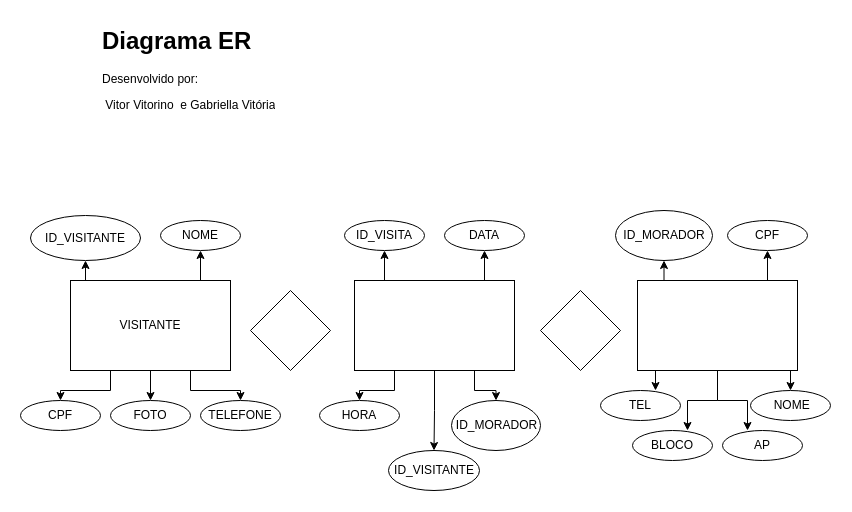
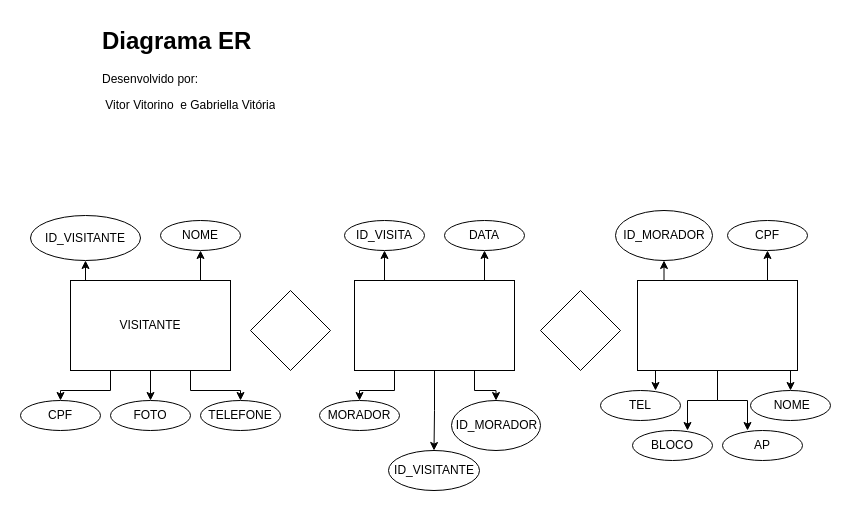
- <mxCell id="56" value="HORA" style="text;html=1;align=center;verticalAlign=middle;whiteSpace=wrap;rounded=0;" vertex="1" parent="1"><mxGeometry x="329" y="400" width="60" height="30" as="geometry" /></mxCell>
+ <mxCell id="56" value="MORADOR" style="text;html=1;align=center;verticalAlign=middle;whiteSpace=wrap;rounded=0;" vertex="1" parent="1"><mxGeometry x="329" y="400" width="60" height="30" as="geometry" /></mxCell>
